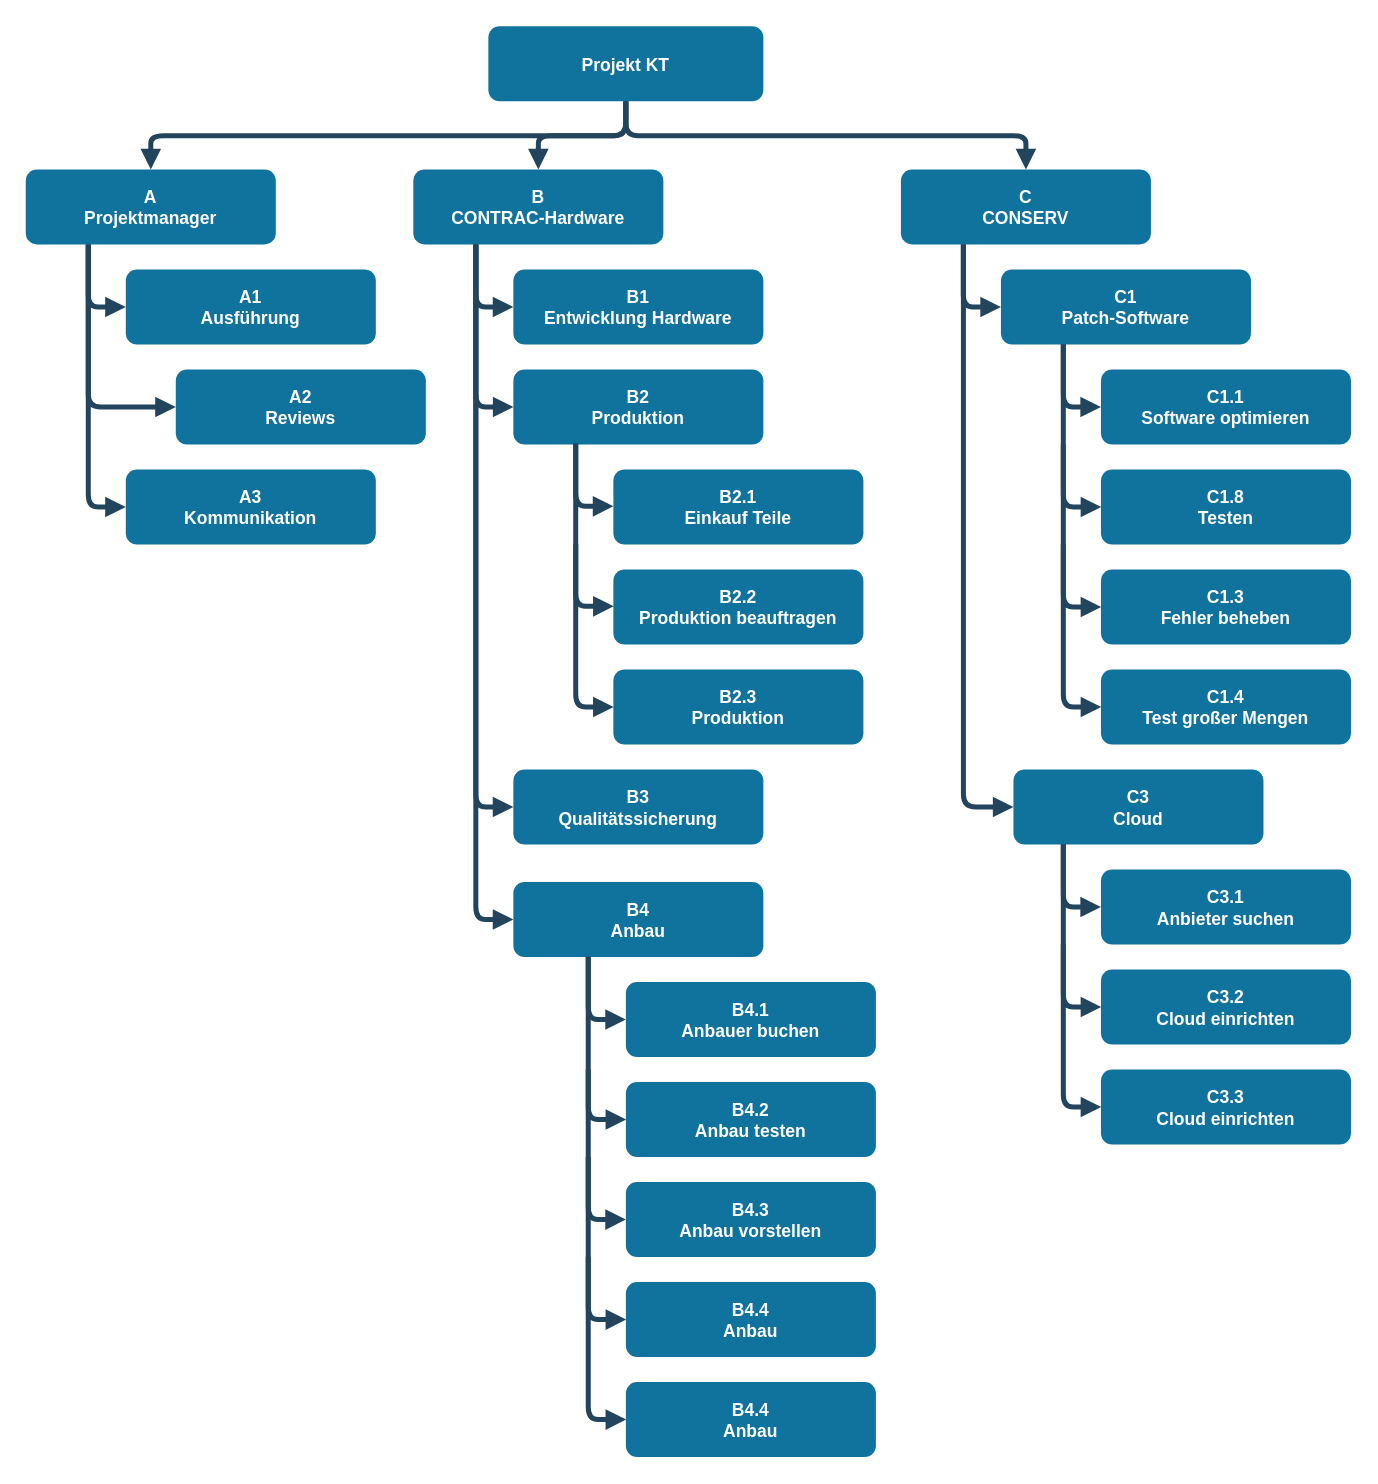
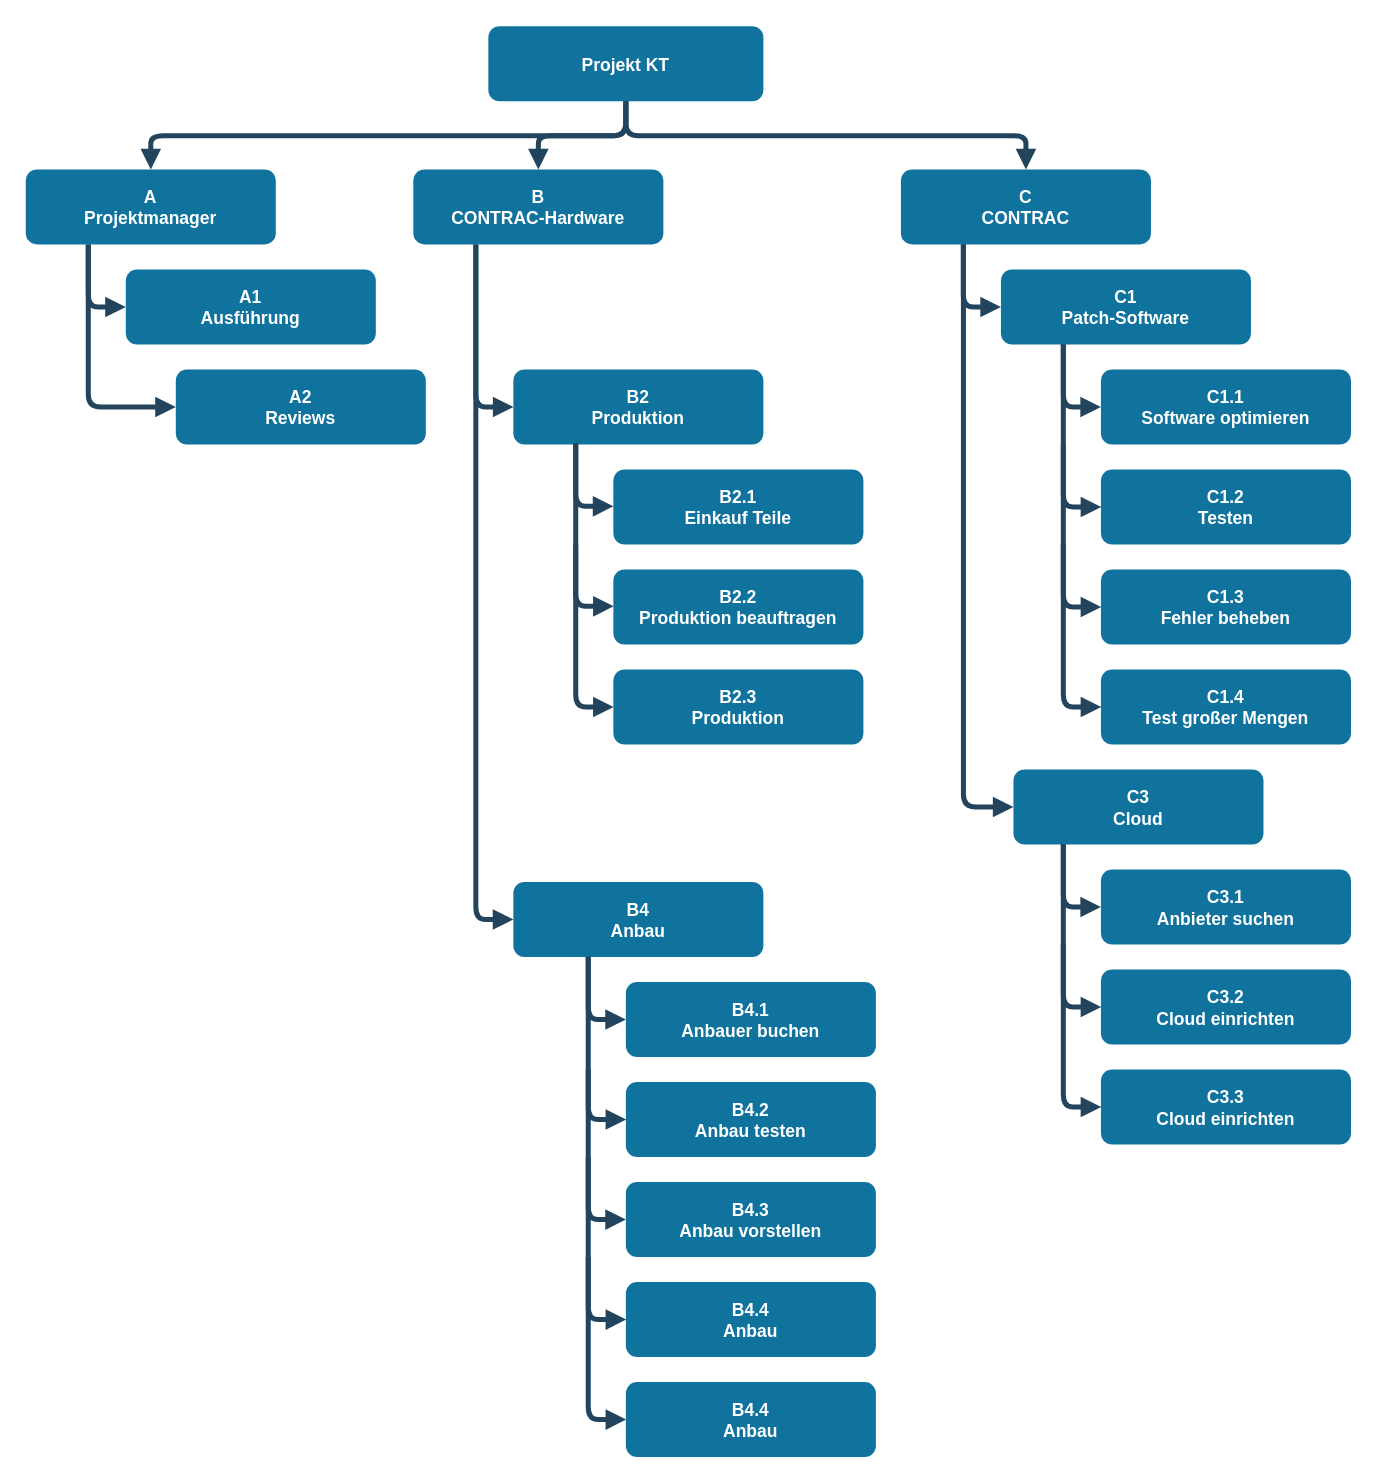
- <mxCell id="5" value="C&#10;CONSERV" parent="1" vertex="1" style="rounded=1;fillColor=#10739E;strokeColor=none;shadow=0;gradientColor=none;fontStyle=1;fontColor=#FFFFFF;fontSize=14;"><mxGeometry as="geometry" height="60" width="200" y="135" x="720" /></mxCell>
+ <mxCell id="5" value="C&#10;CONTRAC" parent="1" vertex="1" style="rounded=1;fillColor=#10739E;strokeColor=none;shadow=0;gradientColor=none;fontStyle=1;fontColor=#FFFFFF;fontSize=14;"><mxGeometry as="geometry" height="60" width="200" y="135" x="720" /></mxCell>
- <mxCell id="25" value="" parent="1" style="edgeStyle=elbowEdgeStyle;elbow=vertical;strokeWidth=4;endArrow=block;endFill=1;fontStyle=1;strokeColor=#23445D;shadow=0;entryX=0;entryY=0.5;entryDx=0;entryDy=0;exitX=0.25;exitY=1;exitDx=0;exitDy=0;" edge="1" target="15" source="4"><mxGeometry as="geometry" height="100" width="100" y="275.5" x="300"><mxPoint as="sourcePoint" y="204.793" x="350.241" /><mxPoint as="targetPoint" y="415.138" x="379.897" /><Array as="points"><mxPoint y="245" x="400" /></Array></mxGeometry></mxCell>
- <mxCell id="15" value="B1&#10;Entwicklung Hardware" parent="1" vertex="1" style="rounded=1;fillColor=#10739E;strokeColor=none;shadow=0;gradientColor=none;fontStyle=1;fontColor=#FFFFFF;fontSize=14;"><mxGeometry as="geometry" height="60" width="200" y="215" x="410" /></mxCell>
- <mxCell id="14" value="" parent="1" style="edgeStyle=elbowEdgeStyle;elbow=vertical;strokeWidth=4;endArrow=block;endFill=1;fontStyle=1;strokeColor=#23445D;shadow=0;entryX=0;entryY=0.5;entryDx=0;entryDy=0;exitX=0.25;exitY=1;exitDx=0;exitDy=0;" edge="1" target="11" source="3"><mxGeometry as="geometry" height="100" width="100" y="265.5" x="20"><mxPoint as="sourcePoint" y="275.2" x="70" /><mxPoint as="targetPoint" y="405.2" x="100" /><Array as="points"><mxPoint y="405" x="90" /></Array></mxGeometry></mxCell>
- <mxCell id="39" value="C1.8&#10;Testen" parent="1" vertex="1" style="rounded=1;fillColor=#10739E;strokeColor=none;shadow=0;gradientColor=none;fontStyle=1;fontColor=#FFFFFF;fontSize=14;"><mxGeometry as="geometry" height="60" width="200" y="375" x="880" /></mxCell>
+ <mxCell id="39" value="C1.2&#10;Testen" parent="1" vertex="1" style="rounded=1;fillColor=#10739E;strokeColor=none;shadow=0;gradientColor=none;fontStyle=1;fontColor=#FFFFFF;fontSize=14;"><mxGeometry as="geometry" height="60" width="200" y="375" x="880" /></mxCell>
- <mxCell id="11" value="A3&#10;Kommunikation" parent="1" vertex="1" style="rounded=1;fillColor=#10739E;strokeColor=none;shadow=0;gradientColor=none;fontStyle=1;fontColor=#FFFFFF;fontSize=14;"><mxGeometry as="geometry" height="60" width="200" y="375" x="100" /></mxCell>
- <mxCell id="27" value="" parent="1" style="edgeStyle=elbowEdgeStyle;elbow=vertical;strokeWidth=4;endArrow=block;endFill=1;fontStyle=1;strokeColor=#23445D;shadow=0;exitX=0.25;exitY=1;exitDx=0;exitDy=0;entryX=0;entryY=0.5;entryDx=0;entryDy=0;" edge="1" target="17" source="4"><mxGeometry as="geometry" height="100" width="100" y="605.5" x="300"><mxPoint as="sourcePoint" y="525.143" x="380.095" /><mxPoint as="targetPoint" y="585" x="360" /><Array as="points"><mxPoint y="645" x="390" /><mxPoint y="565" x="390" /></Array></mxGeometry></mxCell>
- <mxCell id="17" value="B3&#10;Qualitätssicherung" parent="1" vertex="1" style="rounded=1;fillColor=#10739E;strokeColor=none;shadow=0;gradientColor=none;fontStyle=1;fontColor=#FFFFFF;fontSize=14;"><mxGeometry as="geometry" height="60" width="200" y="615" x="410" /></mxCell>
